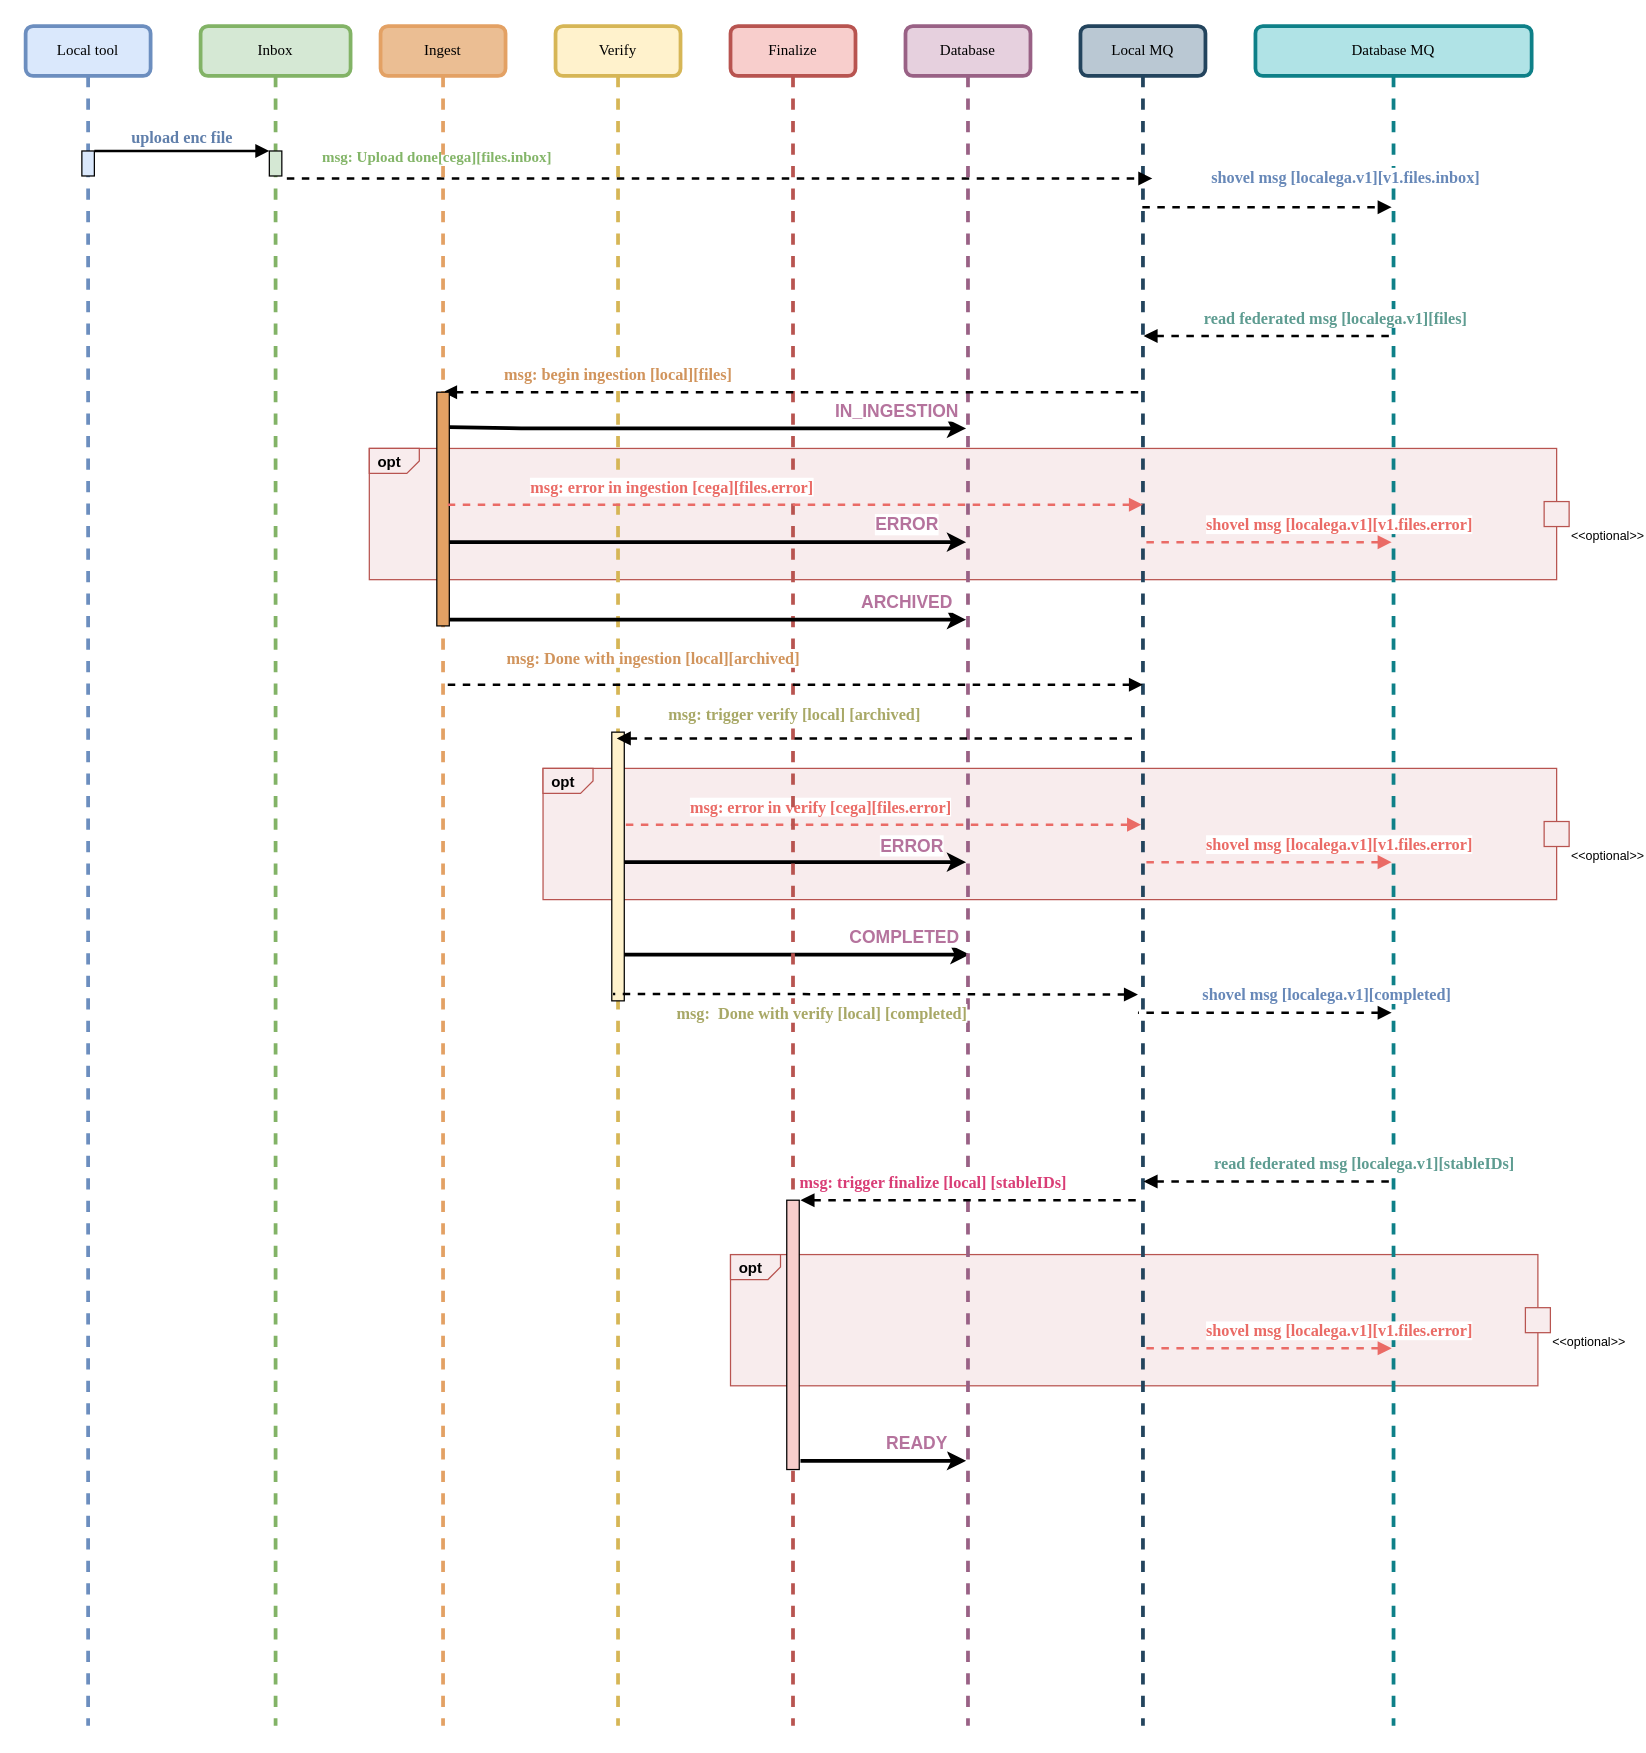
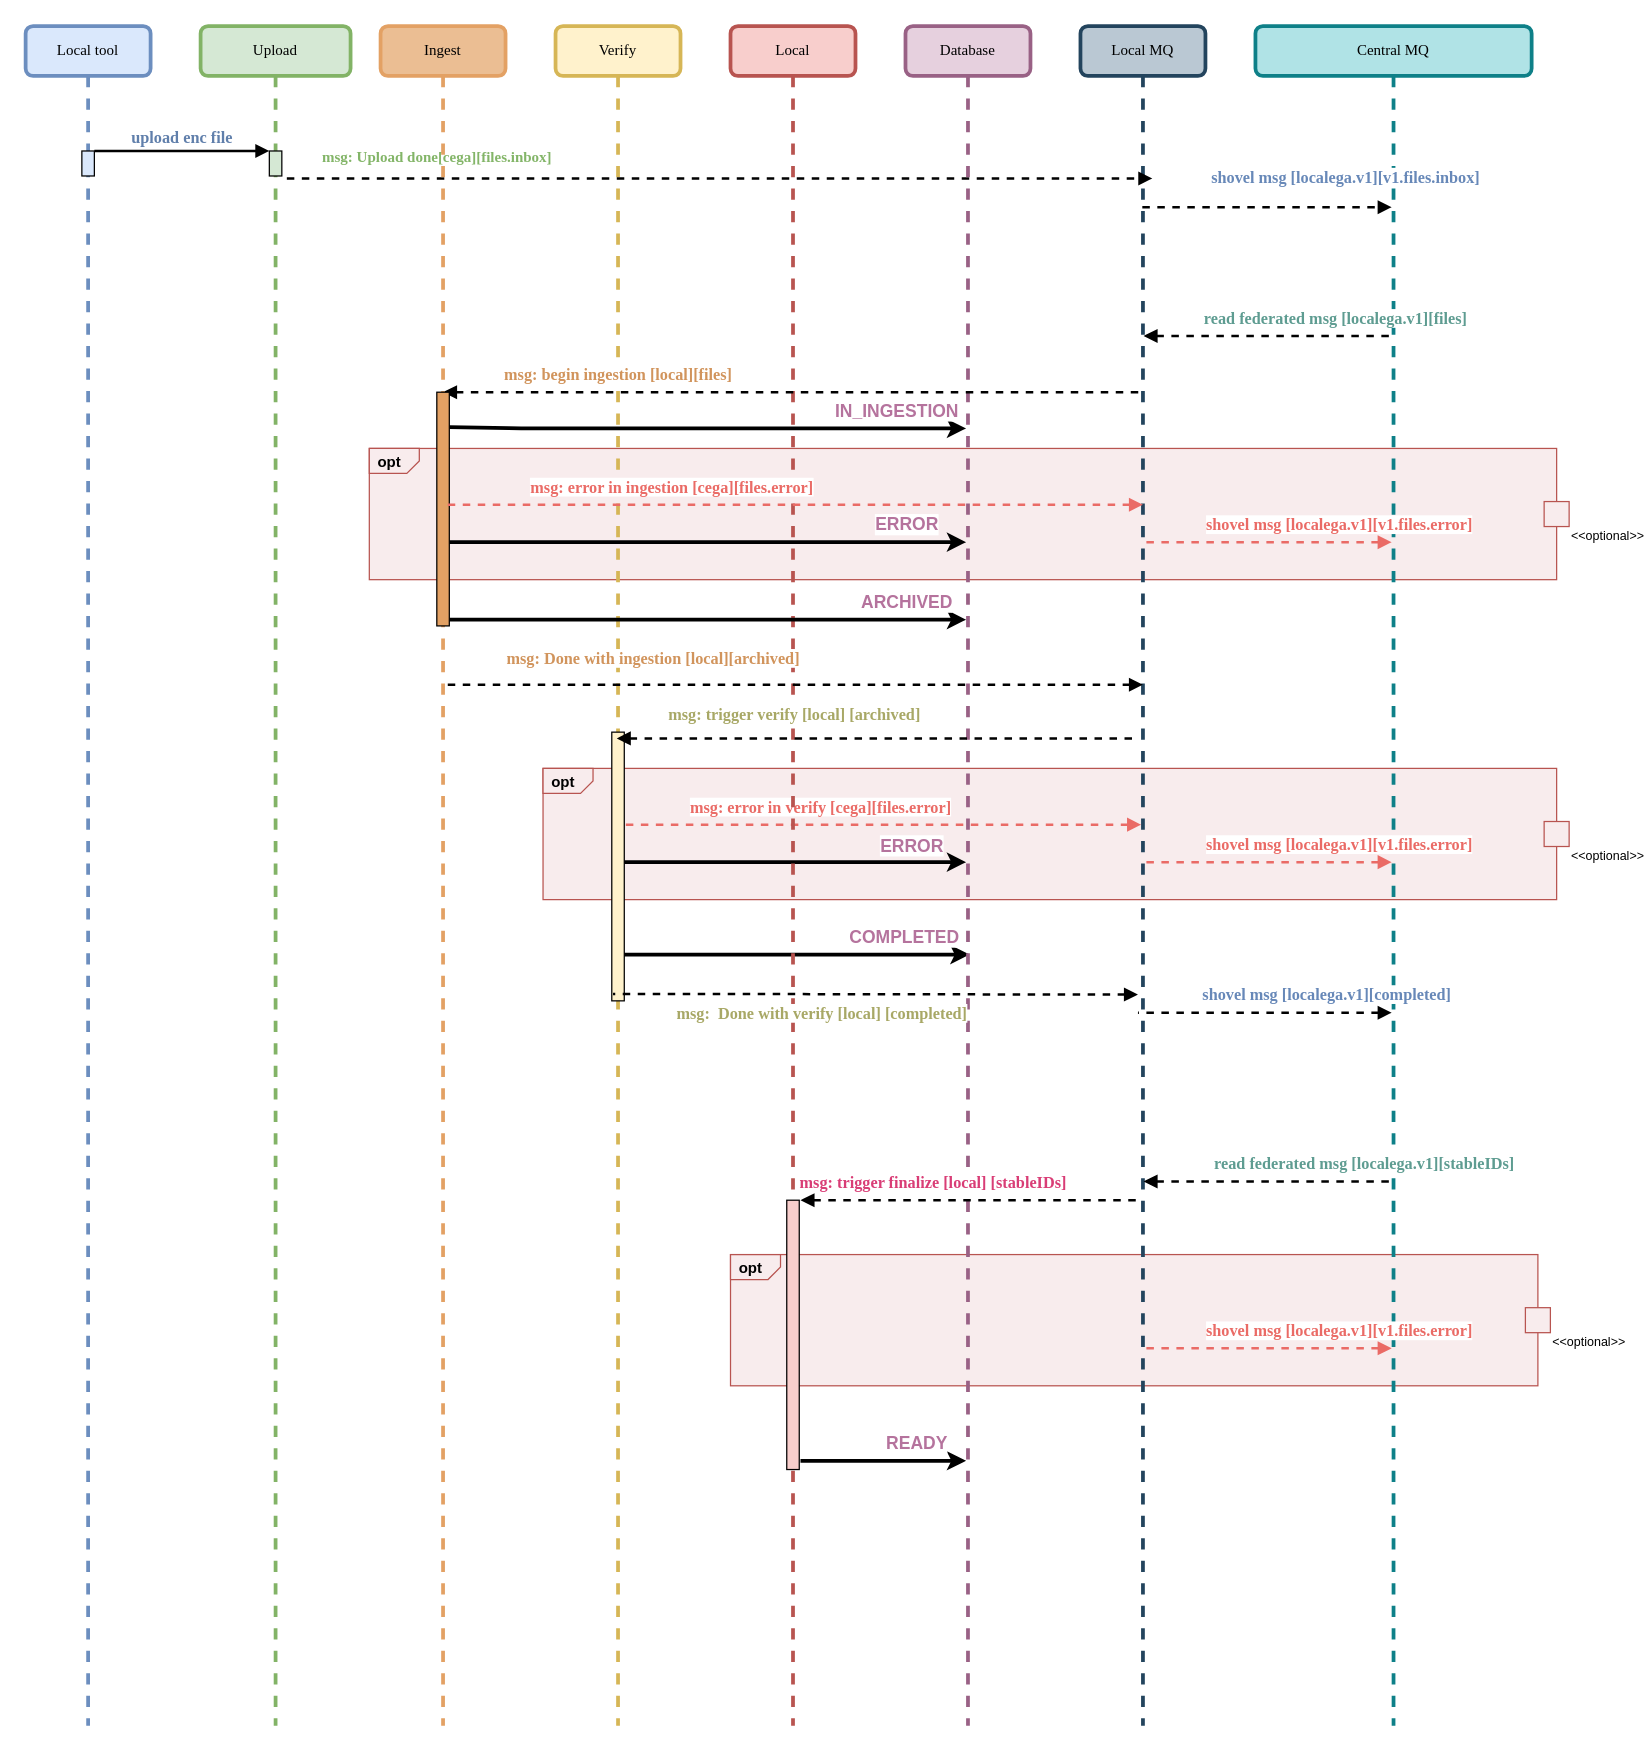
- <mxCell id="14" value="Inbox" style="shape=umlLifeline;perimeter=lifelinePerimeter;whiteSpace=wrap;html=1;container=1;collapsible=0;recursiveResize=0;outlineConnect=0;rounded=1;shadow=0;comic=0;labelBackgroundColor=none;strokeWidth=3;fontFamily=Verdana;fontSize=12;align=center;fillColor=#d5e8d4;strokeColor=#82b366;" parent="1" vertex="1"><mxGeometry x="160" y="20" width="120" height="1360" as="geometry" /></mxCell>
+ <mxCell id="14" value="Upload" style="shape=umlLifeline;perimeter=lifelinePerimeter;whiteSpace=wrap;html=1;container=1;collapsible=0;recursiveResize=0;outlineConnect=0;rounded=1;shadow=0;comic=0;labelBackgroundColor=none;strokeWidth=3;fontFamily=Verdana;fontSize=12;align=center;fillColor=#d5e8d4;strokeColor=#82b366;" parent="1" vertex="1"><mxGeometry x="160" y="20" width="120" height="1360" as="geometry" /></mxCell>
- <mxCell id="18" value="Finalize" style="shape=umlLifeline;perimeter=lifelinePerimeter;whiteSpace=wrap;html=1;container=1;collapsible=0;recursiveResize=0;outlineConnect=0;rounded=1;shadow=0;comic=0;labelBackgroundColor=none;strokeWidth=3;fontFamily=Verdana;fontSize=12;align=center;fillColor=#f8cecc;strokeColor=#b85450;" parent="1" vertex="1"><mxGeometry x="584" y="20" width="100" height="1360" as="geometry" /></mxCell>
+ <mxCell id="18" value="Local" style="shape=umlLifeline;perimeter=lifelinePerimeter;whiteSpace=wrap;html=1;container=1;collapsible=0;recursiveResize=0;outlineConnect=0;rounded=1;shadow=0;comic=0;labelBackgroundColor=none;strokeWidth=3;fontFamily=Verdana;fontSize=12;align=center;fillColor=#f8cecc;strokeColor=#b85450;" parent="1" vertex="1"><mxGeometry x="584" y="20" width="100" height="1360" as="geometry" /></mxCell>
- <mxCell id="22" value="Database MQ" style="shape=umlLifeline;perimeter=lifelinePerimeter;whiteSpace=wrap;html=1;container=1;collapsible=0;recursiveResize=0;outlineConnect=0;rounded=1;shadow=0;comic=0;labelBackgroundColor=none;strokeWidth=3;fontFamily=Verdana;fontSize=12;align=center;fillColor=#b0e3e6;strokeColor=#0e8088;" parent="1" vertex="1"><mxGeometry x="1004" y="20" width="221" height="1360" as="geometry" /></mxCell>
+ <mxCell id="22" value="Central MQ" style="shape=umlLifeline;perimeter=lifelinePerimeter;whiteSpace=wrap;html=1;container=1;collapsible=0;recursiveResize=0;outlineConnect=0;rounded=1;shadow=0;comic=0;labelBackgroundColor=none;strokeWidth=3;fontFamily=Verdana;fontSize=12;align=center;fillColor=#b0e3e6;strokeColor=#0e8088;" parent="1" vertex="1"><mxGeometry x="1004" y="20" width="221" height="1360" as="geometry" /></mxCell>
